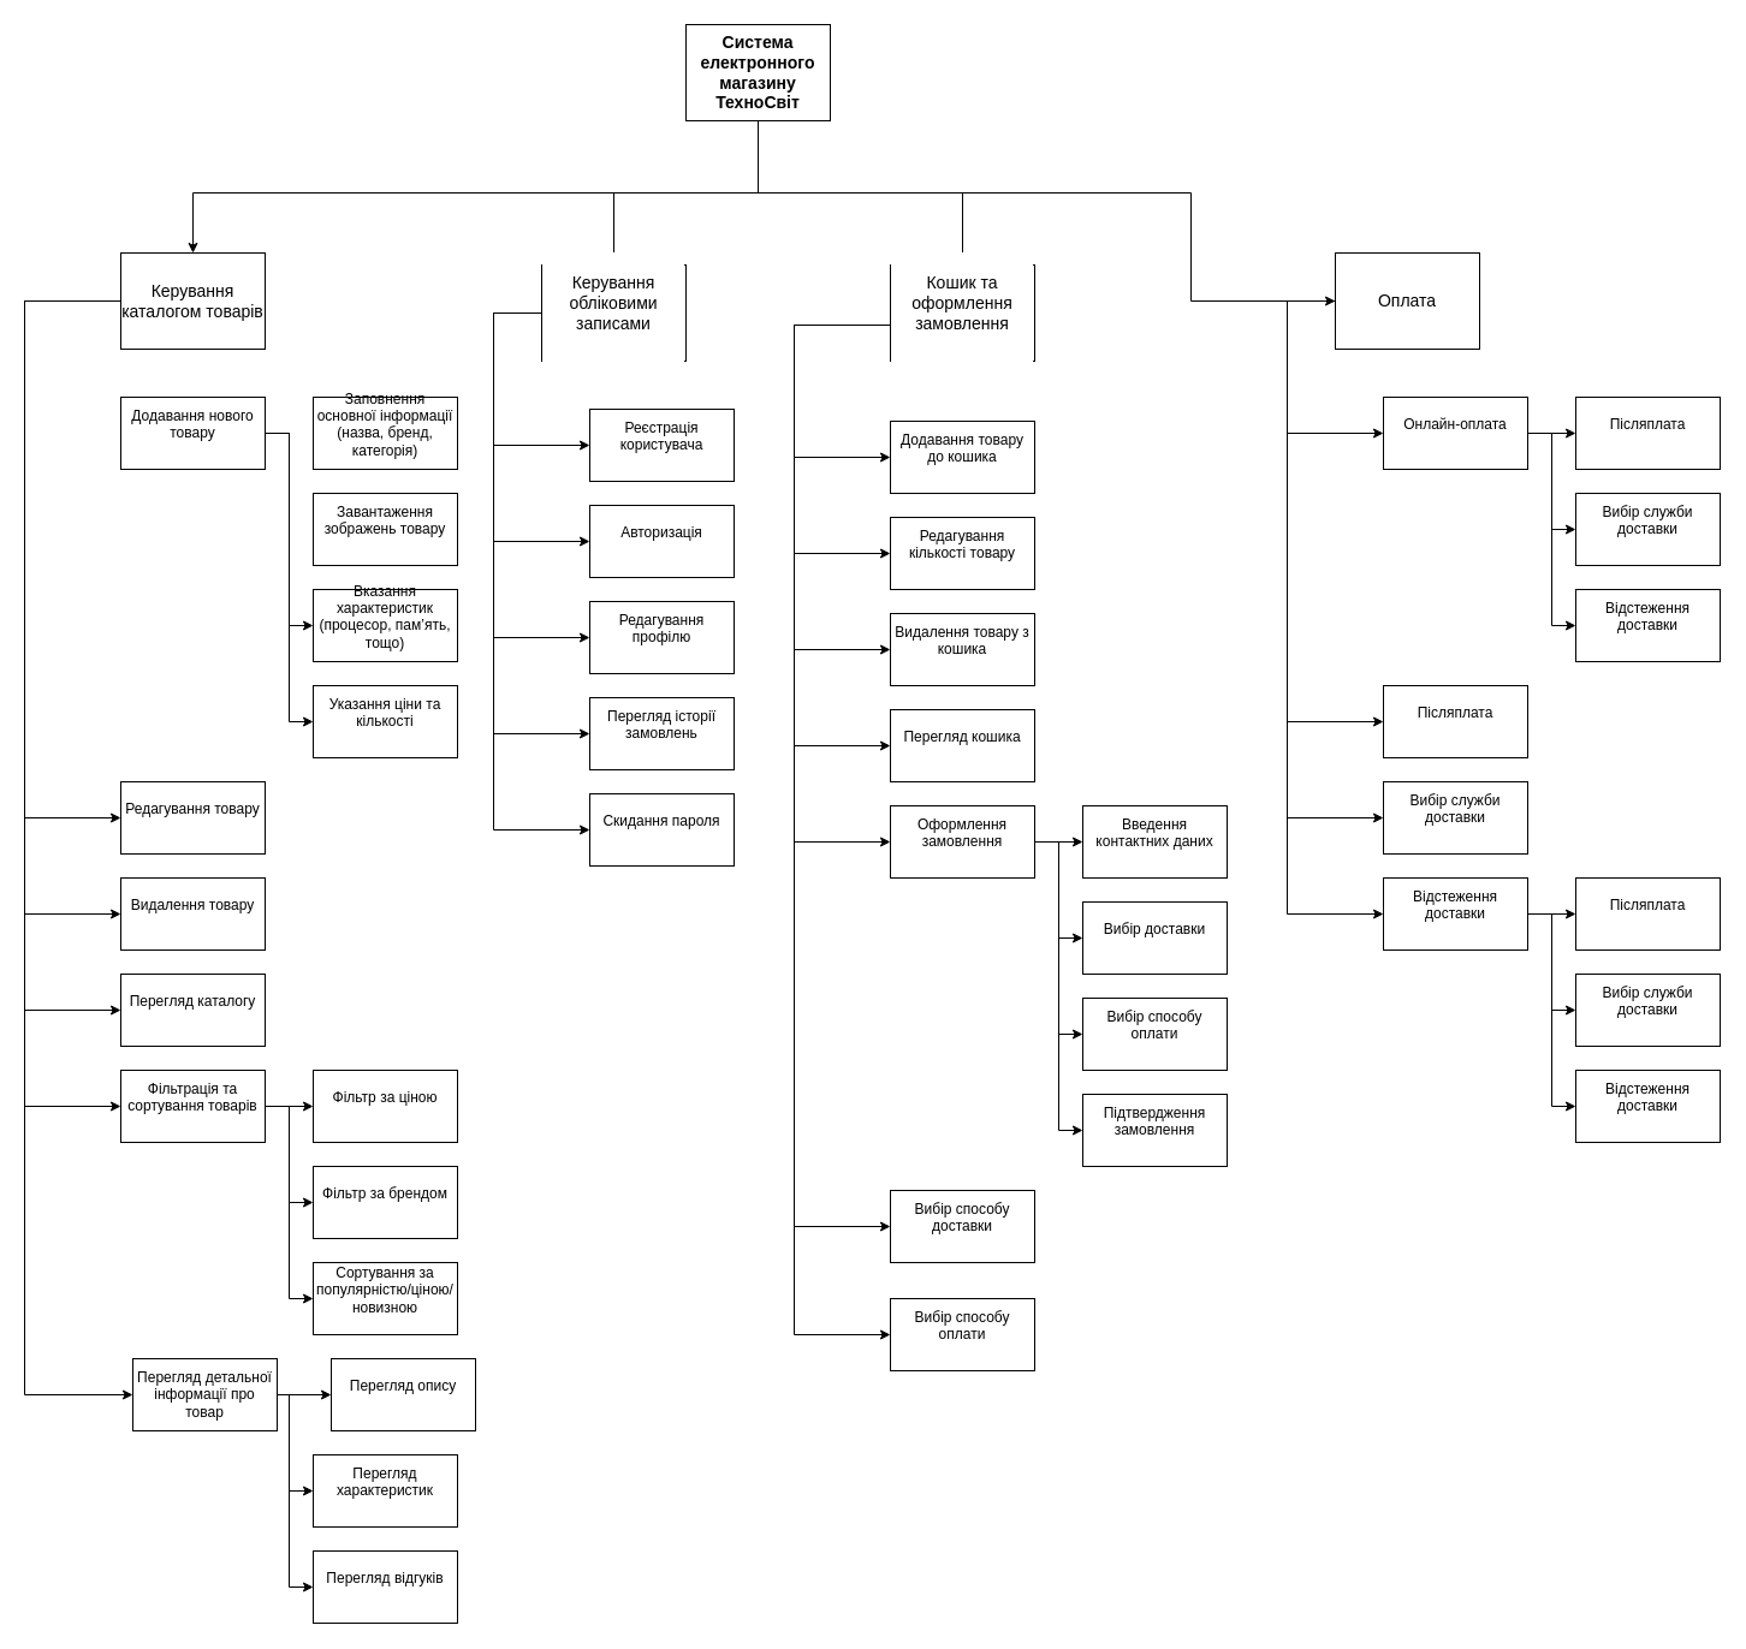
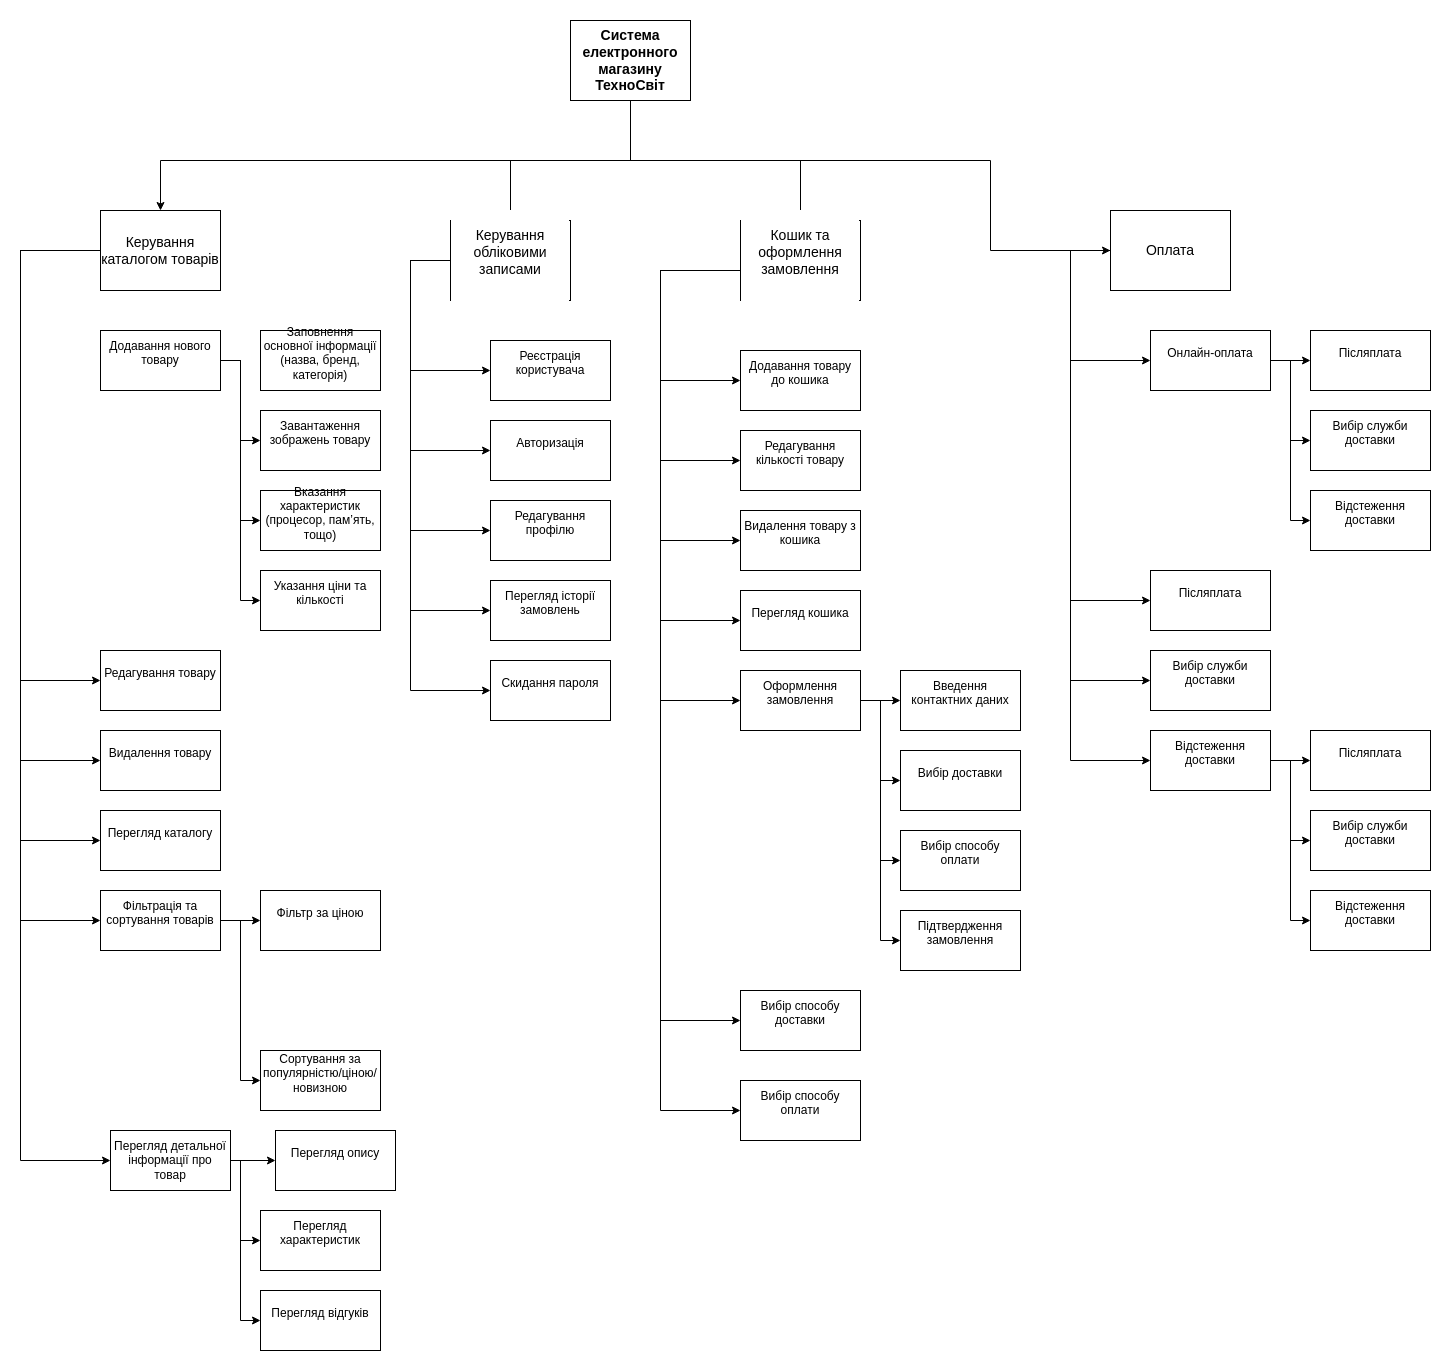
+ <mxCell id="80" value="" style="edgeStyle=orthogonalEdgeStyle;rounded=0;orthogonalLoop=1;jettySize=auto;html=1;entryX=0;entryY=0.5;entryDx=0;entryDy=0;" edge="1" parent="1" source="8" target="56"><mxGeometry relative="1" as="geometry" /></mxCell>
- <mxCell id="85" value="" style="edgeStyle=orthogonalEdgeStyle;rounded=0;orthogonalLoop=1;jettySize=auto;html=1;entryX=0;entryY=0.5;entryDx=0;entryDy=0;" edge="1" parent="1" source="52" target="60"><mxGeometry relative="1" as="geometry" /></mxCell>
- <mxCell id="60" value="&#10;Фільтр за брендом&#10;&#10;" style="rounded=0;whiteSpace=wrap;html=1;" vertex="1" parent="1"><mxGeometry x="260" y="970" width="120" height="60" as="geometry" /></mxCell>
